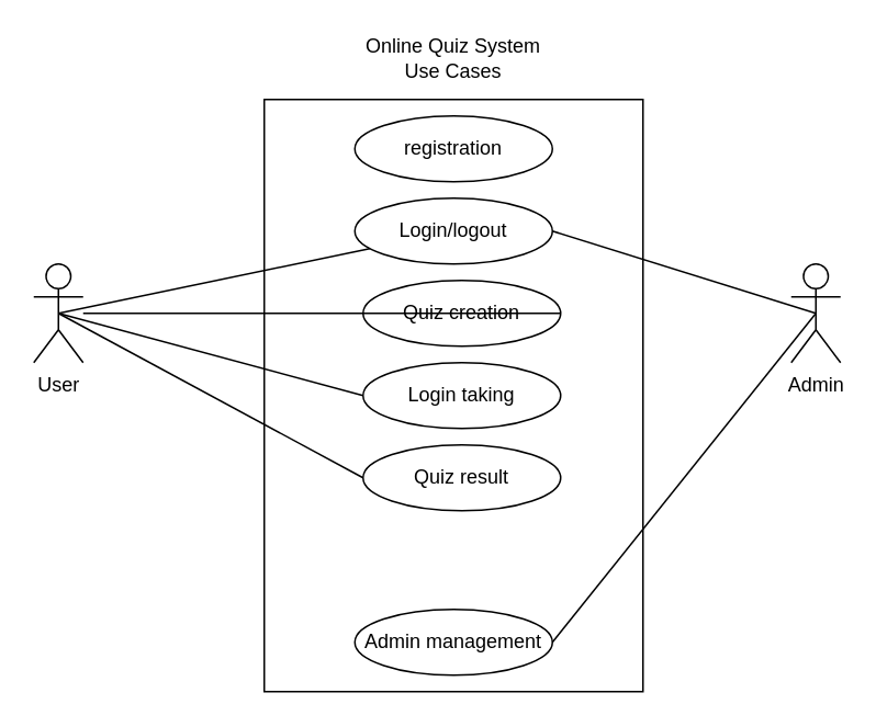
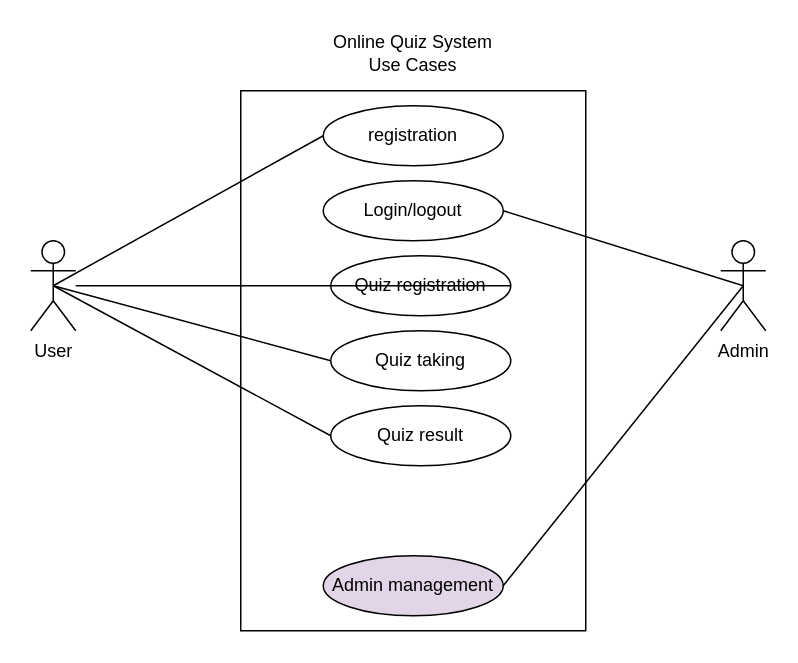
- <mxCell id="11" value="" style="endArrow=none;html=1;rounded=0;exitX=0.5;exitY=0.5;exitDx=0;exitDy=0;exitPerimeter=0;" edge="1" parent="1" source="2" target="6"><mxGeometry width="50" height="50" relative="1" as="geometry"><mxPoint x="270" y="250" as="sourcePoint" /><mxPoint x="320" y="200" as="targetPoint" /></mxGeometry></mxCell>
+ <mxCell id="11" value="" style="endArrow=none;html=1;rounded=0;exitX=0.5;exitY=0.5;exitDx=0;exitDy=0;exitPerimeter=0;entryX=0;entryY=0.5;entryDx=0;entryDy=0;" edge="1" parent="1" source="2" target="5"><mxGeometry width="50" height="50" relative="1" as="geometry"><mxPoint x="270" y="250" as="sourcePoint" /><mxPoint x="320" y="200" as="targetPoint" /></mxGeometry></mxCell>
- <mxCell id="7" value="Quiz creation" style="ellipse;whiteSpace=wrap;html=1;" vertex="1" parent="1"><mxGeometry x="220" y="170" width="120" height="40" as="geometry" /></mxCell>
+ <mxCell id="7" value="Quiz registration" style="ellipse;whiteSpace=wrap;html=1;" vertex="1" parent="1"><mxGeometry x="220" y="170" width="120" height="40" as="geometry" /></mxCell>
- <mxCell id="8" value="Login taking" style="ellipse;whiteSpace=wrap;html=1;" vertex="1" parent="1"><mxGeometry x="220" y="220" width="120" height="40" as="geometry" /></mxCell>
+ <mxCell id="8" value="Quiz taking" style="ellipse;whiteSpace=wrap;html=1;" vertex="1" parent="1"><mxGeometry x="220" y="220" width="120" height="40" as="geometry" /></mxCell>
- <mxCell id="10" value="Admin management" style="ellipse;whiteSpace=wrap;html=1;" vertex="1" parent="1"><mxGeometry x="215" y="370" width="120" height="40" as="geometry" /></mxCell>
+ <mxCell id="10" value="Admin management" style="ellipse;whiteSpace=wrap;html=1;fillColor=#e1d5e7;" vertex="1" parent="1"><mxGeometry x="215" y="370" width="120" height="40" as="geometry" /></mxCell>
